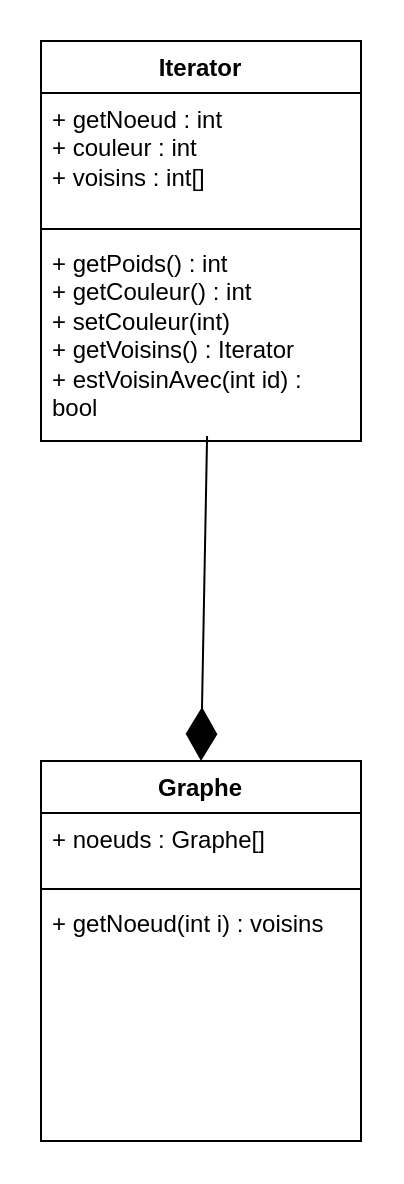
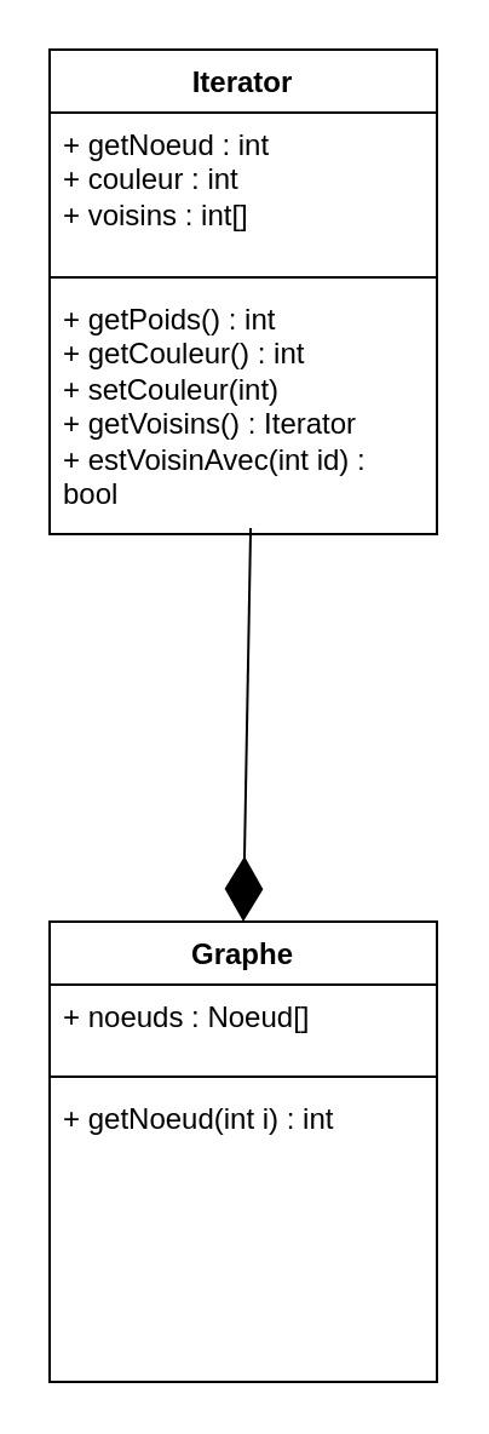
- <mxCell id="3" value="+ noeuds : Graphe[]" style="text;strokeColor=none;fillColor=none;align=left;verticalAlign=top;spacingLeft=4;spacingRight=4;overflow=hidden;rotatable=0;points=[[0,0.5],[1,0.5]];portConstraint=eastwest;whiteSpace=wrap;html=1;" vertex="1" parent="2"><mxGeometry y="26" width="160" height="34" as="geometry" /></mxCell>
+ <mxCell id="3" value="+ noeuds : Noeud[]" style="text;strokeColor=none;fillColor=none;align=left;verticalAlign=top;spacingLeft=4;spacingRight=4;overflow=hidden;rotatable=0;points=[[0,0.5],[1,0.5]];portConstraint=eastwest;whiteSpace=wrap;html=1;" vertex="1" parent="2"><mxGeometry y="26" width="160" height="34" as="geometry" /></mxCell>
- <mxCell id="5" value="+ getNoeud(int i) : voisins" style="text;strokeColor=none;fillColor=none;align=left;verticalAlign=top;spacingLeft=4;spacingRight=4;overflow=hidden;rotatable=0;points=[[0,0.5],[1,0.5]];portConstraint=eastwest;whiteSpace=wrap;html=1;" vertex="1" parent="2"><mxGeometry y="68" width="160" height="122" as="geometry" /></mxCell>
+ <mxCell id="5" value="+ getNoeud(int i) : int" style="text;strokeColor=none;fillColor=none;align=left;verticalAlign=top;spacingLeft=4;spacingRight=4;overflow=hidden;rotatable=0;points=[[0,0.5],[1,0.5]];portConstraint=eastwest;whiteSpace=wrap;html=1;" vertex="1" parent="2"><mxGeometry y="68" width="160" height="122" as="geometry" /></mxCell>
